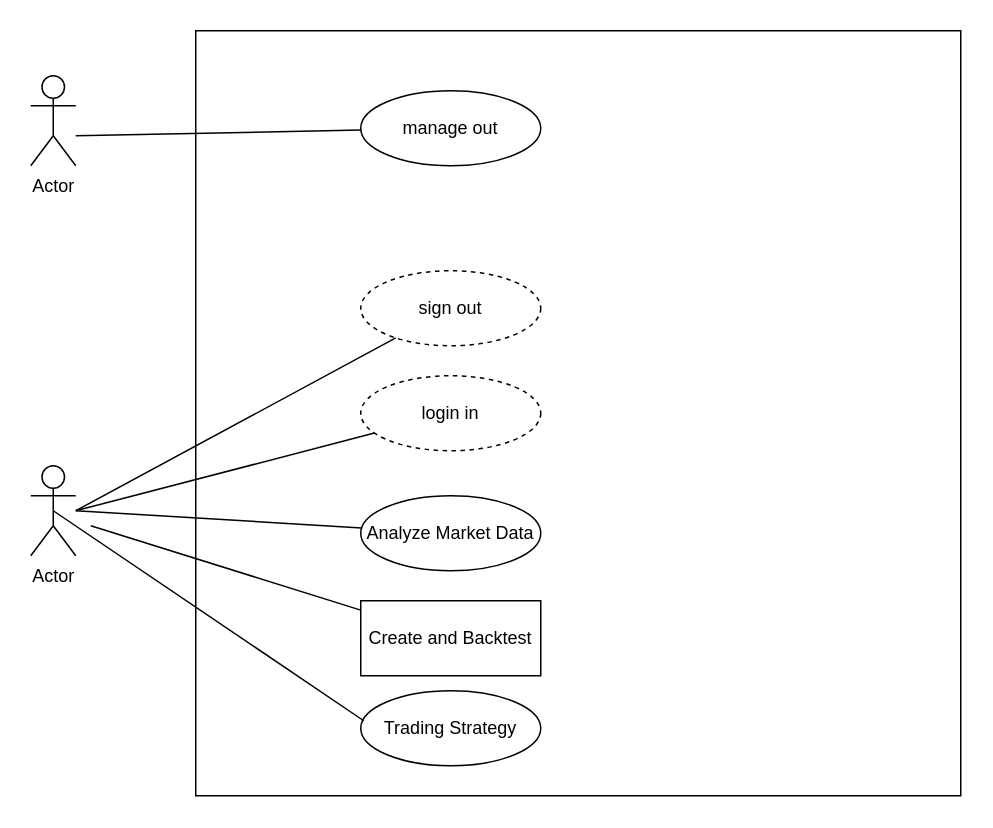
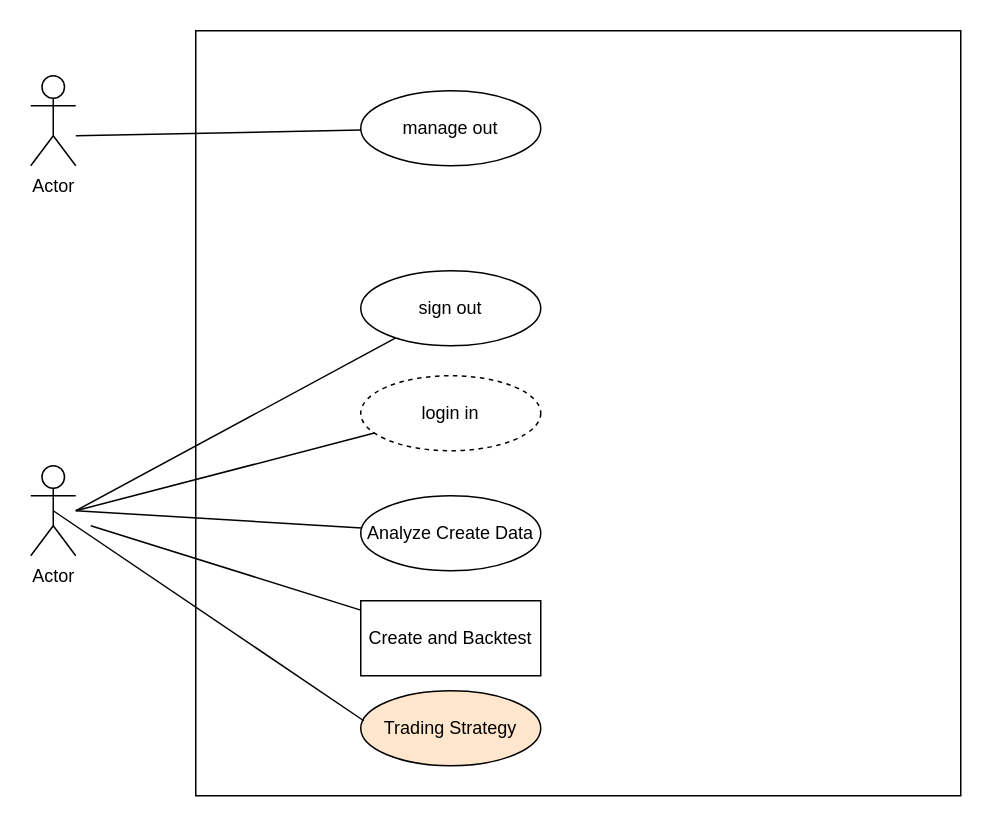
- <mxCell id="7" value="sign out" style="ellipse;whiteSpace=wrap;html=1;dashed=1;" vertex="1" parent="1"><mxGeometry x="240" y="180" width="120" height="50" as="geometry" /></mxCell>
+ <mxCell id="7" value="sign out" style="ellipse;whiteSpace=wrap;html=1;" vertex="1" parent="1"><mxGeometry x="240" y="180" width="120" height="50" as="geometry" /></mxCell>
- <mxCell id="9" value="Analyze Market Data" style="ellipse;whiteSpace=wrap;html=1;" vertex="1" parent="1"><mxGeometry x="240" y="330" width="120" height="50" as="geometry" /></mxCell>
+ <mxCell id="9" value="Analyze Create Data" style="ellipse;whiteSpace=wrap;html=1;" vertex="1" parent="1"><mxGeometry x="240" y="330" width="120" height="50" as="geometry" /></mxCell>
- <mxCell id="11" value="Trading Strategy   " style="ellipse;whiteSpace=wrap;html=1;" vertex="1" parent="1"><mxGeometry x="240" y="460" width="120" height="50" as="geometry" /></mxCell>
+ <mxCell id="11" value="Trading Strategy   " style="ellipse;whiteSpace=wrap;html=1;fillColor=#ffe6cc;" vertex="1" parent="1"><mxGeometry x="240" y="460" width="120" height="50" as="geometry" /></mxCell>
